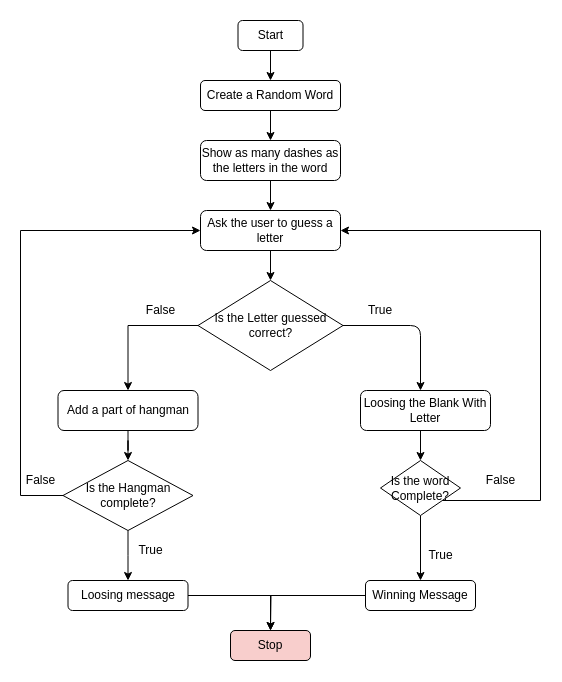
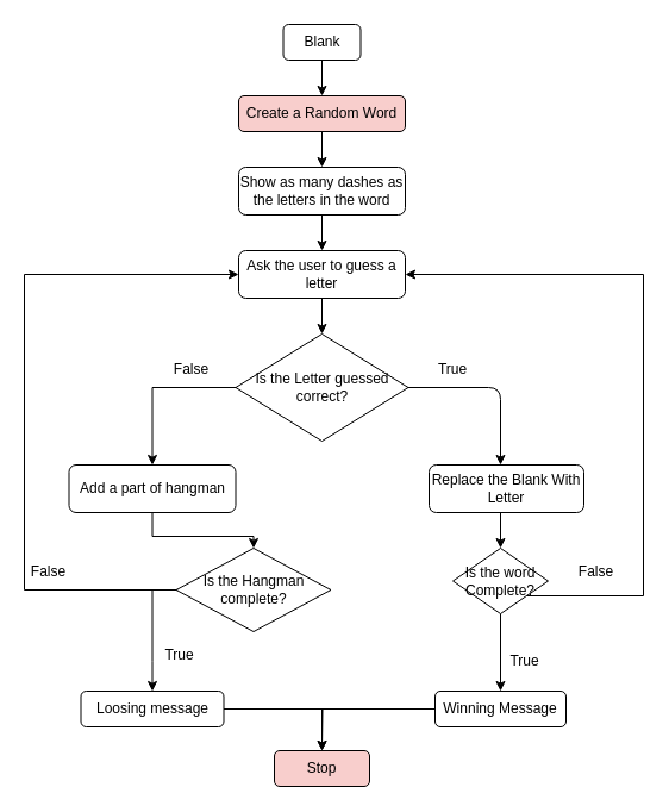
- <mxCell id="9" value="&lt;span&gt;Start&lt;/span&gt;" style="rounded=1;whiteSpace=wrap;html=1;" vertex="1" parent="1"><mxGeometry x="237.5" y="20" width="65" height="30" as="geometry" /></mxCell>
+ <mxCell id="9" value="&lt;span&gt;Blank&lt;/span&gt;" style="rounded=1;whiteSpace=wrap;html=1;" vertex="1" parent="1"><mxGeometry x="237.5" y="20" width="65" height="30" as="geometry" /></mxCell>
- <mxCell id="11" value="Create a Random Word" style="rounded=1;whiteSpace=wrap;html=1;" vertex="1" parent="1"><mxGeometry x="200" y="80" width="140" height="30" as="geometry" /></mxCell>
+ <mxCell id="11" value="Create a Random Word" style="rounded=1;whiteSpace=wrap;html=1;fillColor=#f8cecc;" vertex="1" parent="1"><mxGeometry x="200" y="80" width="140" height="30" as="geometry" /></mxCell>
- <mxCell id="16" value="Loosing the Blank With Letter" style="rounded=1;whiteSpace=wrap;html=1;" vertex="1" parent="1"><mxGeometry x="360" y="390" width="130" height="40" as="geometry" /></mxCell>
+ <mxCell id="16" value="Replace the Blank With Letter" style="rounded=1;whiteSpace=wrap;html=1;" vertex="1" parent="1"><mxGeometry x="360" y="390" width="130" height="40" as="geometry" /></mxCell>
- <mxCell id="29" value="Is the Hangman complete?" style="rhombus;whiteSpace=wrap;html=1;" vertex="1" parent="1"><mxGeometry x="62.5" y="460" width="130" height="70" as="geometry" /></mxCell>
+ <mxCell id="29" value="Is the Hangman complete?" style="rhombus;whiteSpace=wrap;html=1;" vertex="1" parent="1"><mxGeometry x="147.5" y="460" width="130" height="70" as="geometry" /></mxCell>
